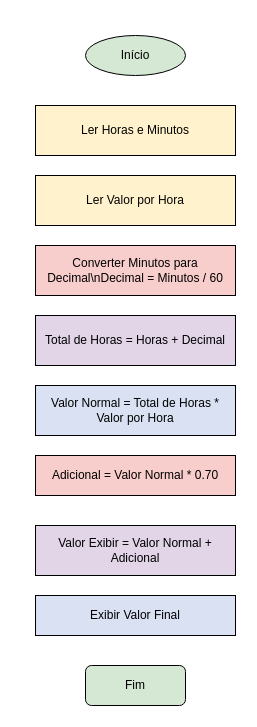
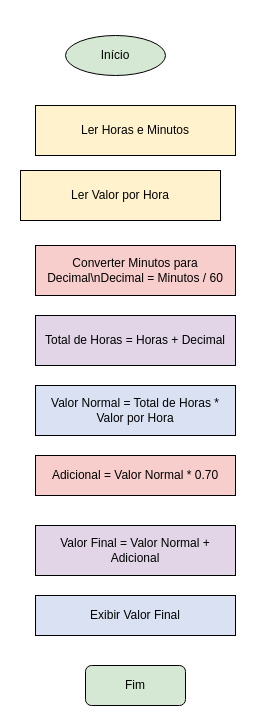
- <mxCell id="11" value="Início" style="ellipse;whiteSpace=wrap;fillColor=#D5E8D4" vertex="1" parent="1"><mxGeometry x="70" y="20" width="100" height="40" as="geometry" /></mxCell>
+ <mxCell id="11" value="Início" style="ellipse;whiteSpace=wrap;fillColor=#D5E8D4" vertex="1" parent="1"><mxGeometry x="50" y="20" width="100" height="40" as="geometry" /></mxCell>
- <mxCell id="13" value="Ler Valor por Hora" style="rectangle;whiteSpace=wrap;fillColor=#FFF2CC" vertex="1" parent="1"><mxGeometry x="20" y="160" width="200" height="50" as="geometry" /></mxCell>
+ <mxCell id="13" value="Ler Valor por Hora" style="rectangle;whiteSpace=wrap;fillColor=#FFF2CC" vertex="1" parent="1"><mxGeometry x="5" y="155" width="200" height="50" as="geometry" /></mxCell>
- <mxCell id="18" value="Valor Exibir = Valor Normal + Adicional" style="rectangle;whiteSpace=wrap;fillColor=#E1D5E7" vertex="1" parent="1"><mxGeometry x="20" y="510" width="200" height="50" as="geometry" /></mxCell>
+ <mxCell id="18" value="Valor Final = Valor Normal + Adicional" style="rectangle;whiteSpace=wrap;fillColor=#E1D5E7" vertex="1" parent="1"><mxGeometry x="20" y="510" width="200" height="50" as="geometry" /></mxCell>
